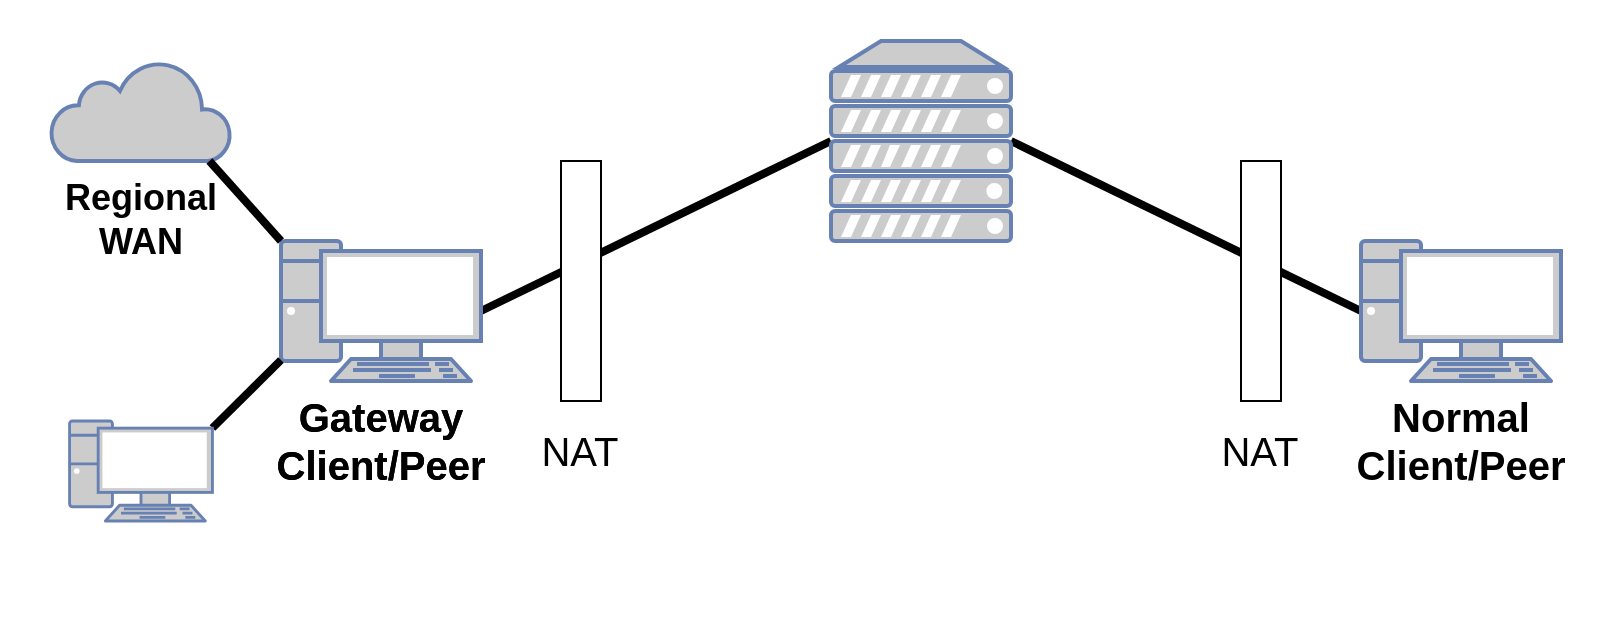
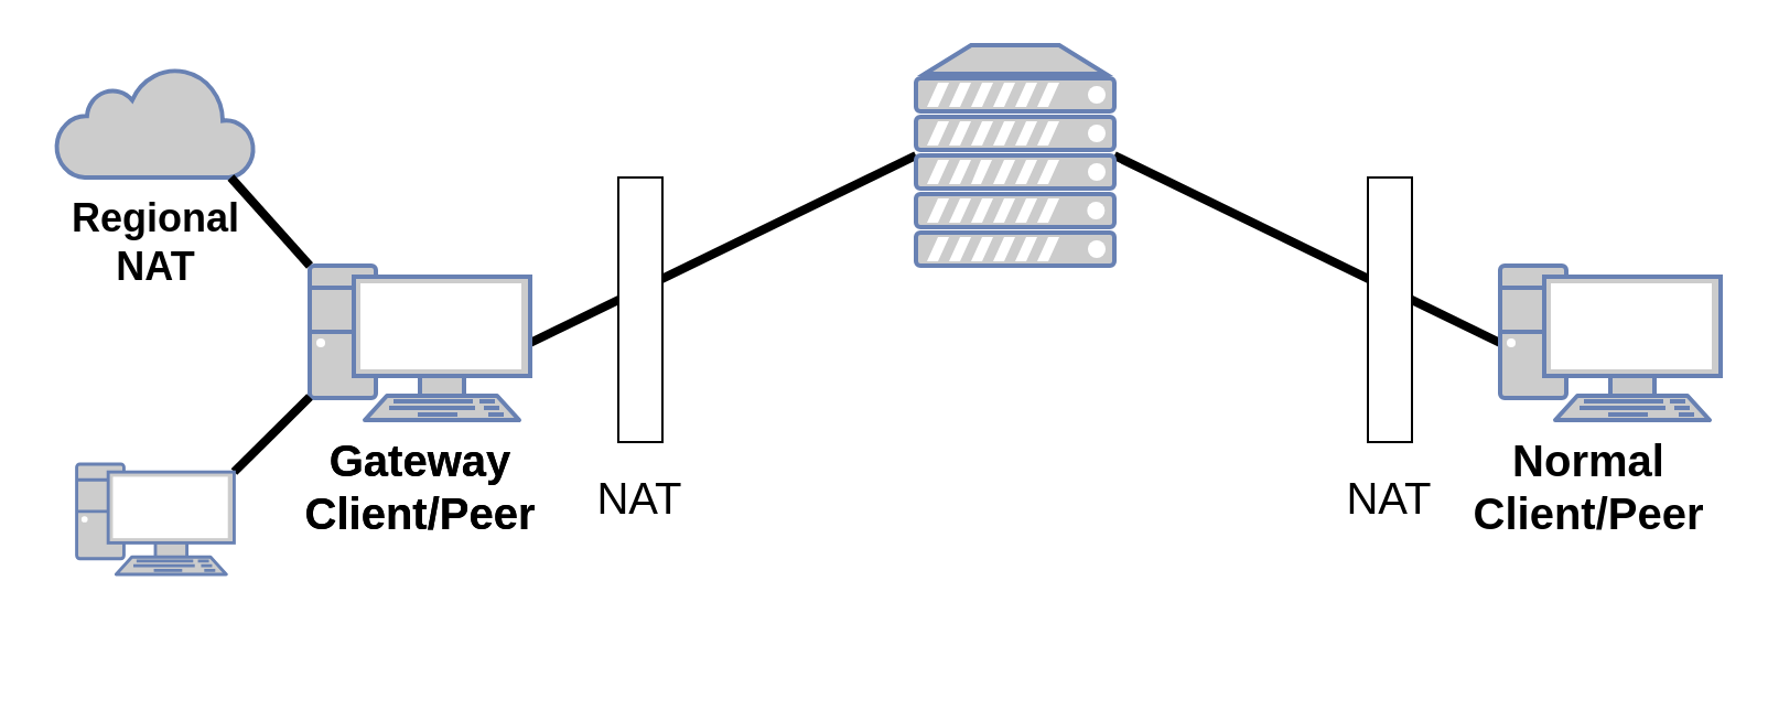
- <mxCell id="10" value="Regional&lt;br style=&quot;font-size: 18px;&quot;&gt;WAN" style="text;strokeColor=none;fillColor=none;html=1;fontSize=18;fontStyle=1;verticalAlign=middle;align=center;" vertex="1" parent="8"><mxGeometry y="60" width="100" height="40" as="geometry" /></mxCell>
+ <mxCell id="10" value="Regional&lt;br style=&quot;font-size: 18px;&quot;&gt;NAT" style="text;strokeColor=none;fillColor=none;html=1;fontSize=18;fontStyle=1;verticalAlign=middle;align=center;" vertex="1" parent="8"><mxGeometry y="60" width="100" height="40" as="geometry" /></mxCell>
- <mxCell id="12" value="Normal&lt;br&gt;Client/Peer" style="text;strokeColor=none;fillColor=none;html=1;fontSize=20;fontStyle=1;verticalAlign=middle;align=center;" vertex="1" parent="1"><mxGeometry x="680" y="200" width="100" height="40" as="geometry" /></mxCell>
+ <mxCell id="12" value="Normal&lt;br&gt;Client/Peer" style="text;strokeColor=none;fillColor=none;html=1;fontSize=20;fontStyle=1;verticalAlign=middle;align=center;" vertex="1" parent="1"><mxGeometry x="670" y="200" width="100" height="40" as="geometry" /></mxCell>
